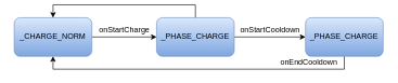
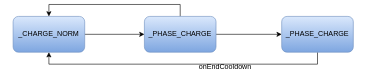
- <mxCell id="7" value="onStartCharge" style="text;html=1;align=center;verticalAlign=middle;resizable=0;points=[];autosize=1;" vertex="1" parent="1"><mxGeometry x="140" y="30" width="100" height="20" as="geometry" /></mxCell>
- <mxCell id="10" value="onStartCooldown" style="text;html=1;align=center;verticalAlign=middle;resizable=0;points=[];autosize=1;" vertex="1" parent="1"><mxGeometry x="360" y="30" width="110" height="20" as="geometry" /></mxCell>
- <mxCell id="11" value="onEndCooldown" style="text;html=1;align=center;verticalAlign=middle;resizable=0;points=[];autosize=1;" vertex="1" parent="1"><mxGeometry x="420" y="80" width="110" height="20" as="geometry" /></mxCell>
+ <mxCell id="11" value="onEndCooldown" style="text;html=1;align=center;verticalAlign=middle;resizable=0;points=[];autosize=1;" vertex="1" parent="1"><mxGeometry x="320" y="95" width="110" height="20" as="geometry" /></mxCell>
